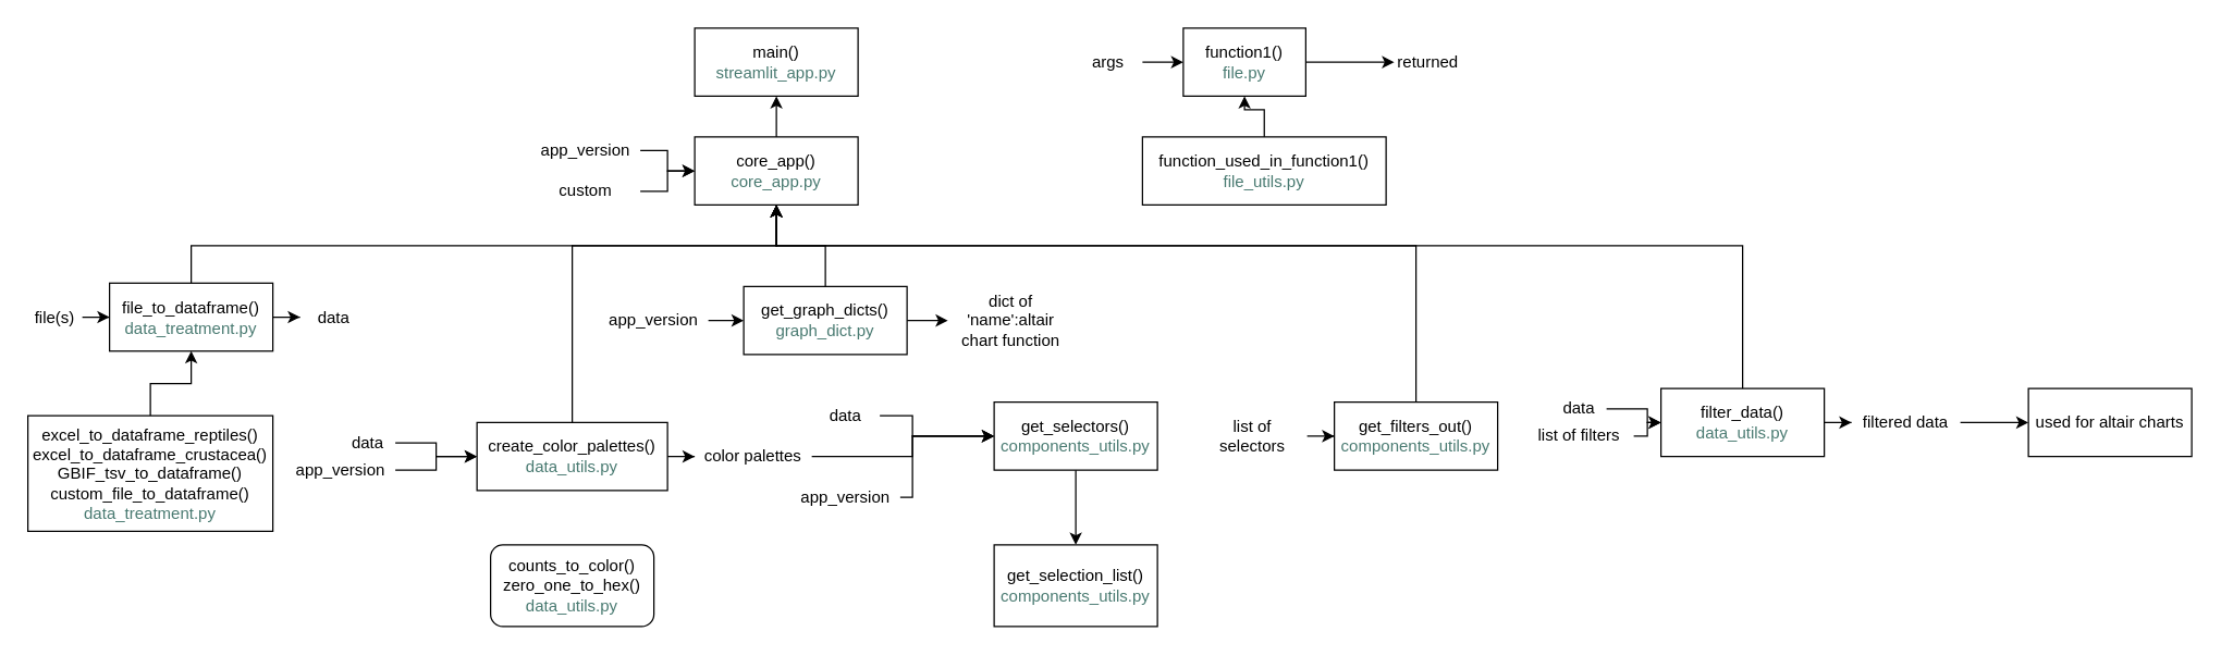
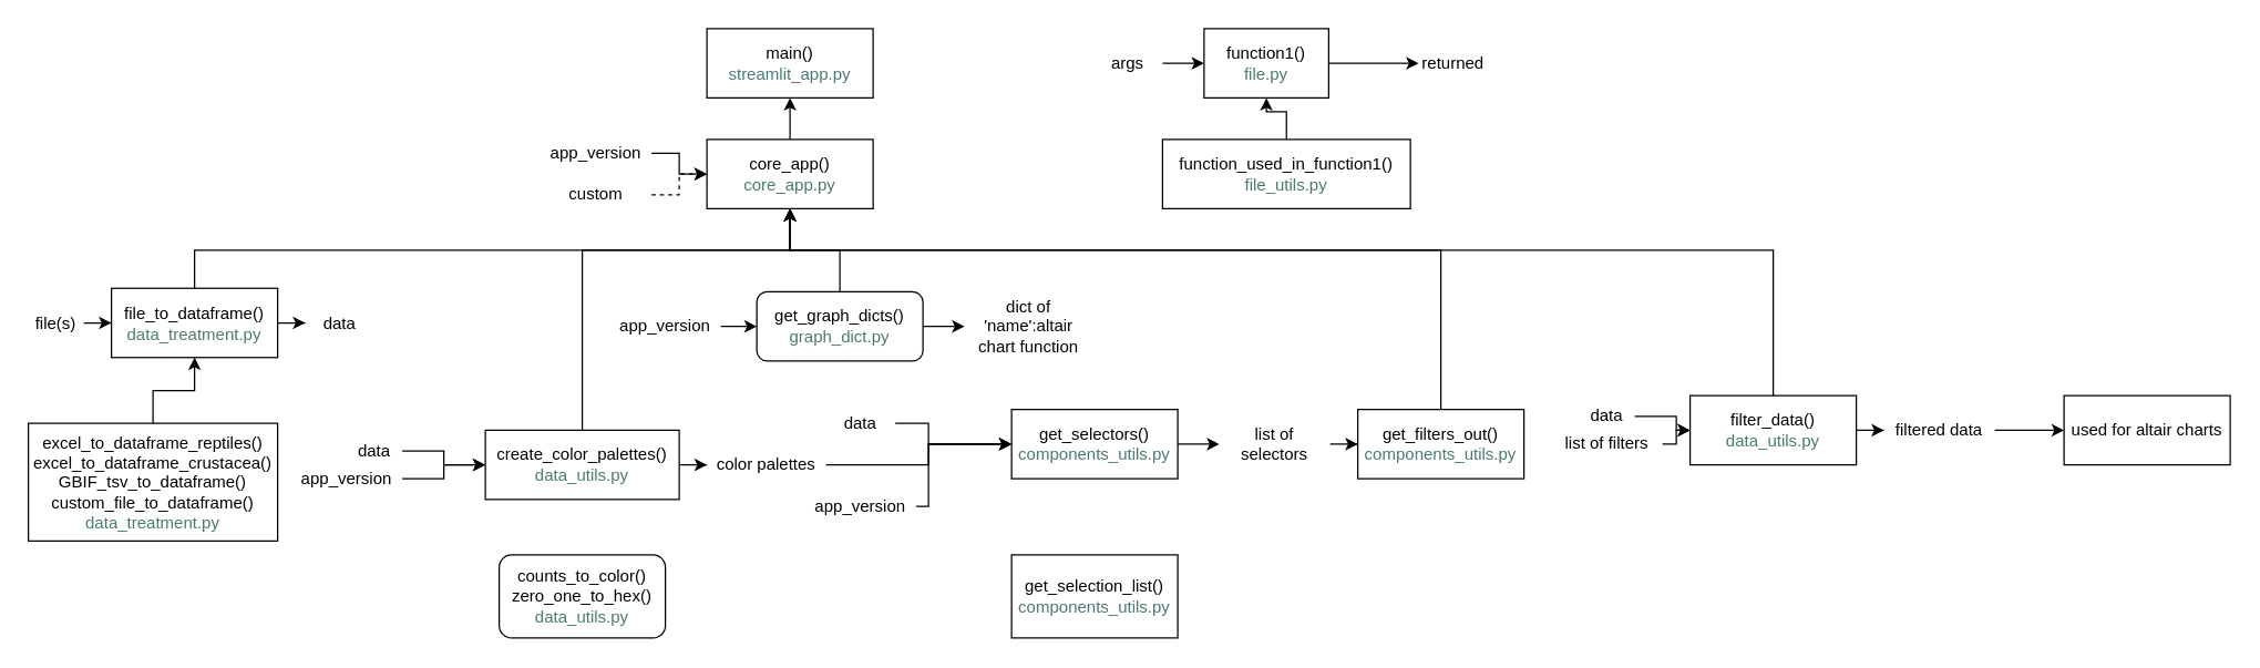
- <mxCell id="13" value="" style="edgeStyle=orthogonalEdgeStyle;rounded=0;orthogonalLoop=1;jettySize=auto;html=1;" edge="1" parent="1" source="14" target="4"><mxGeometry relative="1" as="geometry" /></mxCell>
+ <mxCell id="13" value="" style="edgeStyle=orthogonalEdgeStyle;rounded=0;orthogonalLoop=1;jettySize=auto;html=1;dashed=1;" edge="1" parent="1" source="14" target="4"><mxGeometry relative="1" as="geometry" /></mxCell>
- <mxCell id="19" value="&lt;div&gt;get_graph_dicts()&lt;/div&gt;&lt;div&gt;&lt;font color=&quot;#497A71&quot;&gt;graph_dict.py&lt;/font&gt;&lt;br&gt;&lt;/div&gt;" style="rounded=0;whiteSpace=wrap;html=1;" vertex="1" parent="1"><mxGeometry x="546" y="210" width="120" height="50" as="geometry" /></mxCell>
+ <mxCell id="19" value="&lt;div&gt;get_graph_dicts()&lt;/div&gt;&lt;div&gt;&lt;font color=&quot;#497A71&quot;&gt;graph_dict.py&lt;/font&gt;&lt;br&gt;&lt;/div&gt;" style="whiteSpace=wrap;html=1;rounded=1;" vertex="1" parent="1"><mxGeometry x="546" y="210" width="120" height="50" as="geometry" /></mxCell>
- <mxCell id="15" value="" style="edgeStyle=orthogonalEdgeStyle;rounded=0;orthogonalLoop=1;jettySize=auto;html=1;" edge="1" parent="1" source="16" target="60"><mxGeometry relative="1" as="geometry" /></mxCell>
+ <mxCell id="15" value="" style="edgeStyle=orthogonalEdgeStyle;rounded=0;orthogonalLoop=1;jettySize=auto;html=1;" edge="1" parent="1" source="16" target="23"><mxGeometry relative="1" as="geometry" /></mxCell>
